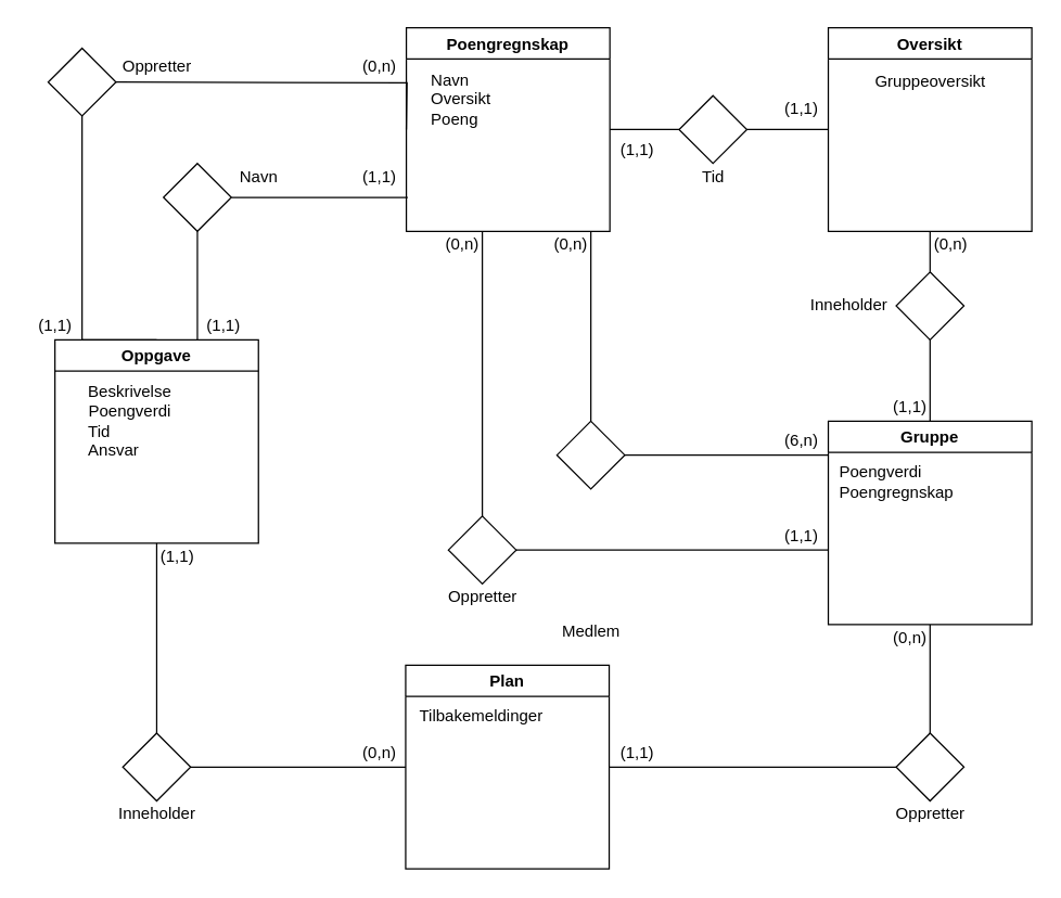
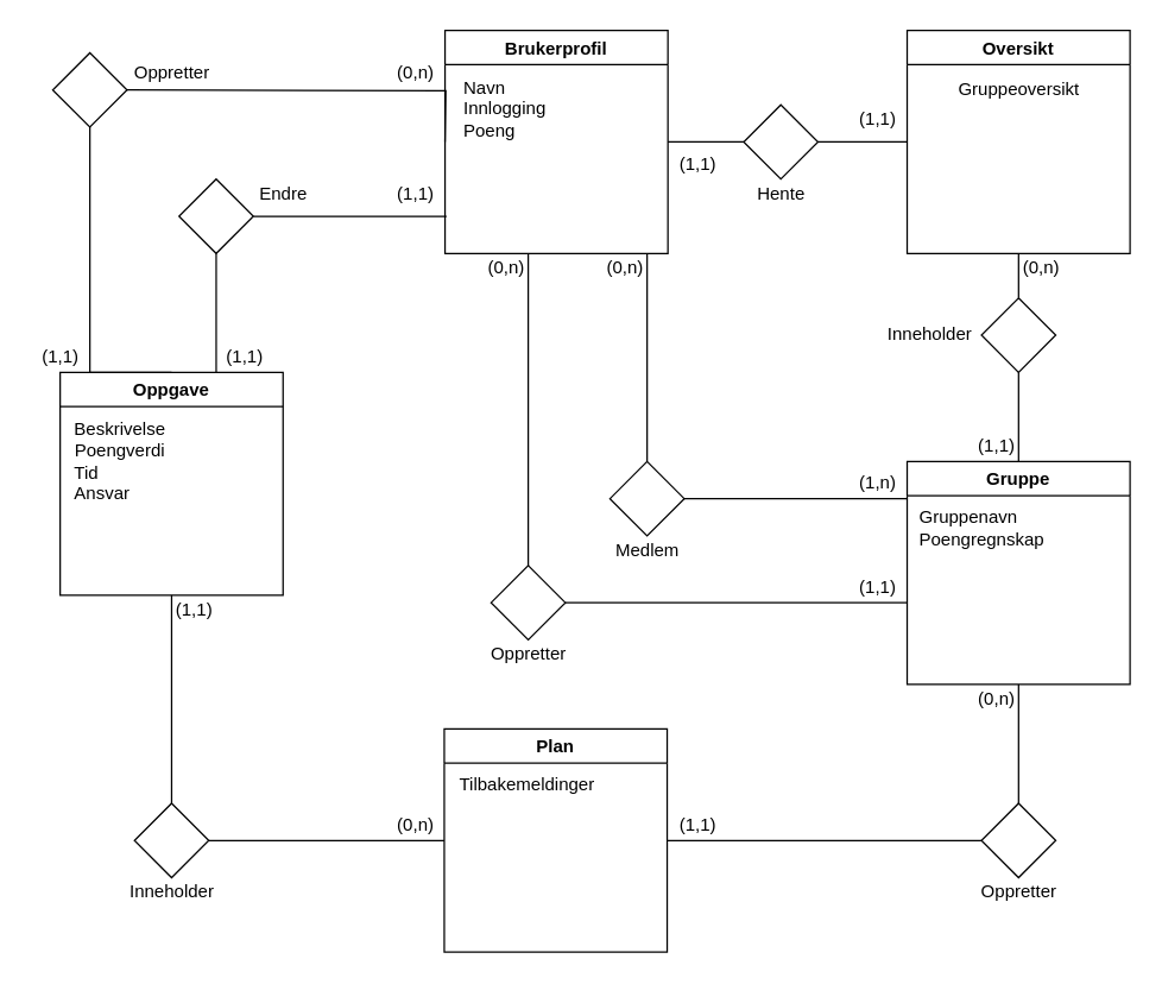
- <mxCell id="3" value="Poengregnskap" style="swimlane;" vertex="1" parent="1"><mxGeometry x="299" y="20" width="150" height="150" as="geometry" /></mxCell>
+ <mxCell id="3" value="Brukerprofil" style="swimlane;" vertex="1" parent="1"><mxGeometry x="299" y="20" width="150" height="150" as="geometry" /></mxCell>
- <mxCell id="4" value="&lt;div align=&quot;left&quot;&gt;Navn&lt;br&gt;Oversikt&lt;br&gt;Poeng&lt;/div&gt;&lt;div&gt;&lt;br&gt;&lt;/div&gt;" style="text;html=1;align=center;verticalAlign=middle;resizable=0;points=[];autosize=1;strokeColor=none;fillColor=none;" vertex="1" parent="3"><mxGeometry x="5" y="30" width="70" height="60" as="geometry" /></mxCell>
+ <mxCell id="4" value="&lt;div align=&quot;left&quot;&gt;Navn&lt;br&gt;Innlogging&lt;br&gt;Poeng&lt;/div&gt;&lt;div&gt;&lt;br&gt;&lt;/div&gt;" style="text;html=1;align=center;verticalAlign=middle;resizable=0;points=[];autosize=1;strokeColor=none;fillColor=none;" vertex="1" parent="3"><mxGeometry x="5" y="30" width="70" height="60" as="geometry" /></mxCell>
- <mxCell id="57" value="Navn" style="text;html=1;align=center;verticalAlign=middle;resizable=0;points=[];autosize=1;strokeColor=none;fillColor=none;" vertex="1" parent="1"><mxGeometry x="165" y="120" width="50" height="20" as="geometry" /></mxCell>
+ <mxCell id="57" value="Endre" style="text;html=1;align=center;verticalAlign=middle;resizable=0;points=[];autosize=1;strokeColor=none;fillColor=none;" vertex="1" parent="1"><mxGeometry x="165" y="120" width="50" height="20" as="geometry" /></mxCell>
- <mxCell id="27" value="Tid" style="text;html=1;align=center;verticalAlign=middle;resizable=0;points=[];autosize=1;strokeColor=none;fillColor=none;" vertex="1" parent="1"><mxGeometry x="500" y="120" width="50" height="20" as="geometry" /></mxCell>
+ <mxCell id="27" value="Hente" style="text;html=1;align=center;verticalAlign=middle;resizable=0;points=[];autosize=1;strokeColor=none;fillColor=none;" vertex="1" parent="1"><mxGeometry x="500" y="120" width="50" height="20" as="geometry" /></mxCell>
- <mxCell id="6" value="&lt;div&gt;Beskrivelse&lt;/div&gt;&lt;div&gt;Poengverdi&lt;/div&gt;&lt;div align=&quot;left&quot;&gt;Tid&lt;/div&gt;&lt;div align=&quot;left&quot;&gt;Ansvar&lt;br&gt;&lt;/div&gt;" style="text;html=1;align=center;verticalAlign=middle;resizable=0;points=[];autosize=1;strokeColor=none;fillColor=none;" vertex="1" parent="5"><mxGeometry x="15" y="30" width="80" height="60" as="geometry" /></mxCell>
+ <mxCell id="6" value="&lt;div&gt;Beskrivelse&lt;/div&gt;&lt;div&gt;Poengverdi&lt;/div&gt;&lt;div align=&quot;left&quot;&gt;Tid&lt;/div&gt;&lt;div align=&quot;left&quot;&gt;Ansvar&lt;br&gt;&lt;/div&gt;" style="text;html=1;align=center;verticalAlign=middle;resizable=0;points=[];autosize=1;strokeColor=none;fillColor=none;" vertex="1" parent="5"><mxGeometry y="30" width="80" height="60" as="geometry" /></mxCell>
- <mxCell id="45" value="(6,n)" style="text;html=1;align=center;verticalAlign=middle;resizable=0;points=[];autosize=1;strokeColor=none;fillColor=none;" vertex="1" parent="1"><mxGeometry x="570" y="315" width="40" height="20" as="geometry" /></mxCell>
+ <mxCell id="45" value="(1,n)" style="text;html=1;align=center;verticalAlign=middle;resizable=0;points=[];autosize=1;strokeColor=none;fillColor=none;" vertex="1" parent="1"><mxGeometry x="570" y="315" width="40" height="20" as="geometry" /></mxCell>
- <mxCell id="13" value="&lt;div align=&quot;left&quot;&gt;Poengverdi&lt;/div&gt;&lt;div align=&quot;justify&quot;&gt;Poengregnskap&lt;br&gt;&lt;/div&gt;" style="text;html=1;align=center;verticalAlign=middle;resizable=0;points=[];autosize=1;strokeColor=none;fillColor=none;" vertex="1" parent="12"><mxGeometry y="30" width="100" height="30" as="geometry" /></mxCell>
+ <mxCell id="13" value="&lt;div align=&quot;left&quot;&gt;Gruppenavn&lt;/div&gt;&lt;div align=&quot;justify&quot;&gt;Poengregnskap&lt;br&gt;&lt;/div&gt;" style="text;html=1;align=center;verticalAlign=middle;resizable=0;points=[];autosize=1;strokeColor=none;fillColor=none;" vertex="1" parent="12"><mxGeometry y="30" width="100" height="30" as="geometry" /></mxCell>
- <mxCell id="39" value="Medlem" style="text;html=1;align=center;verticalAlign=middle;resizable=0;points=[];autosize=1;strokeColor=none;fillColor=none;" vertex="1" parent="1"><mxGeometry x="405" y="455" width="60" height="20" as="geometry" /></mxCell>
+ <mxCell id="39" value="Medlem" style="text;html=1;align=center;verticalAlign=middle;resizable=0;points=[];autosize=1;strokeColor=none;fillColor=none;" vertex="1" parent="1"><mxGeometry x="405" y="360" width="60" height="20" as="geometry" /></mxCell>
